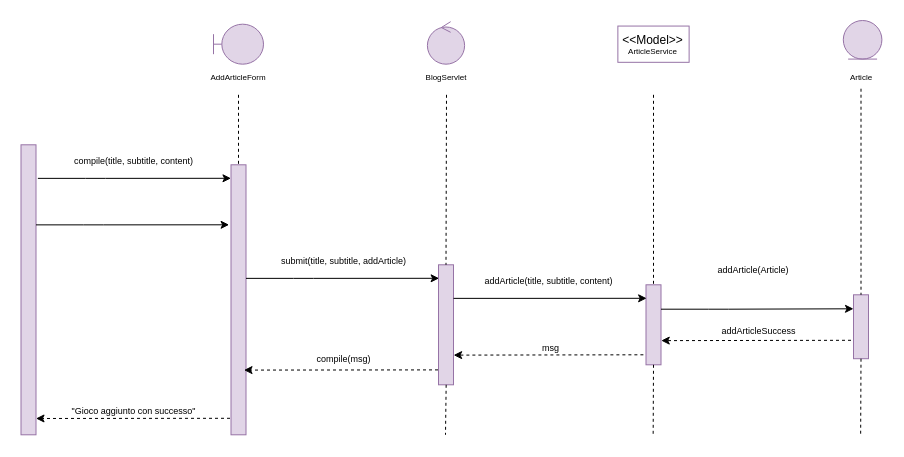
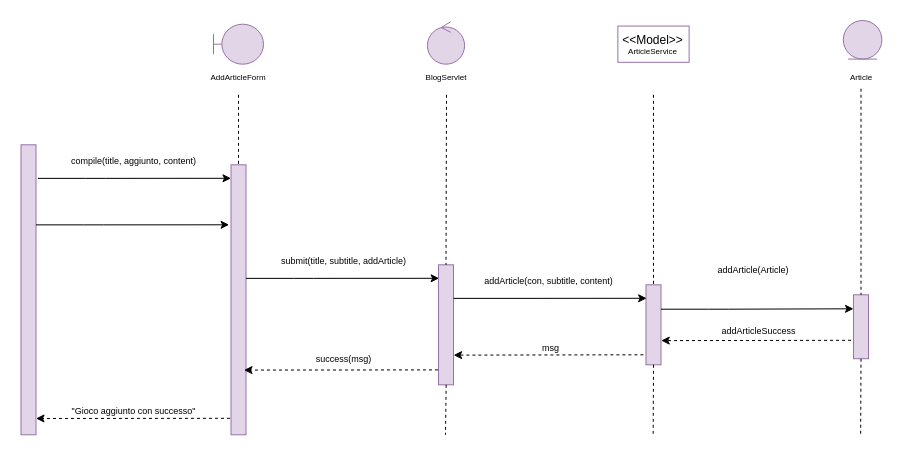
- <mxCell id="17" value="&lt;div style=&quot;font-size: 9px&quot;&gt;&lt;font style=&quot;font-size: 9px&quot;&gt;compile(title, subtitle, content)&lt;/font&gt;&lt;/div&gt;" style="text;html=1;strokeColor=none;fillColor=none;align=center;verticalAlign=middle;whiteSpace=wrap;rounded=0;fontSize=9;" vertex="1" parent="1"><mxGeometry x="35.5" y="144.3" width="195" height="33.5" as="geometry" /></mxCell>
+ <mxCell id="17" value="&lt;div style=&quot;font-size: 9px&quot;&gt;&lt;font style=&quot;font-size: 9px&quot;&gt;compile(title, aggiunto, content)&lt;/font&gt;&lt;/div&gt;" style="text;html=1;strokeColor=none;fillColor=none;align=center;verticalAlign=middle;whiteSpace=wrap;rounded=0;fontSize=9;" vertex="1" parent="1"><mxGeometry x="35.5" y="144.3" width="195" height="33.5" as="geometry" /></mxCell>
- <mxCell id="24" value="&lt;div style=&quot;font-size: 9px&quot;&gt;&lt;font style=&quot;font-size: 9px&quot;&gt;addArticle(title, subtitle, content)&lt;/font&gt;&lt;/div&gt;" style="text;html=1;strokeColor=none;fillColor=none;align=center;verticalAlign=middle;whiteSpace=wrap;rounded=0;fontSize=9;" vertex="1" parent="1"><mxGeometry x="450.5" y="264.3" width="195" height="33.5" as="geometry" /></mxCell>
+ <mxCell id="24" value="&lt;div style=&quot;font-size: 9px&quot;&gt;&lt;font style=&quot;font-size: 9px&quot;&gt;addArticle(con, subtitle, content)&lt;/font&gt;&lt;/div&gt;" style="text;html=1;strokeColor=none;fillColor=none;align=center;verticalAlign=middle;whiteSpace=wrap;rounded=0;fontSize=9;" vertex="1" parent="1"><mxGeometry x="450.5" y="264.3" width="195" height="33.5" as="geometry" /></mxCell>
- <mxCell id="18" value="compile(msg)" style="text;html=1;strokeColor=none;fillColor=none;align=center;verticalAlign=middle;whiteSpace=wrap;rounded=0;fontSize=9;" vertex="1" parent="1"><mxGeometry x="245.5" y="342.62" width="195" height="33.5" as="geometry" /></mxCell>
+ <mxCell id="18" value="success(msg)" style="text;html=1;strokeColor=none;fillColor=none;align=center;verticalAlign=middle;whiteSpace=wrap;rounded=0;fontSize=9;" vertex="1" parent="1"><mxGeometry x="245.5" y="342.62" width="195" height="33.5" as="geometry" /></mxCell>
